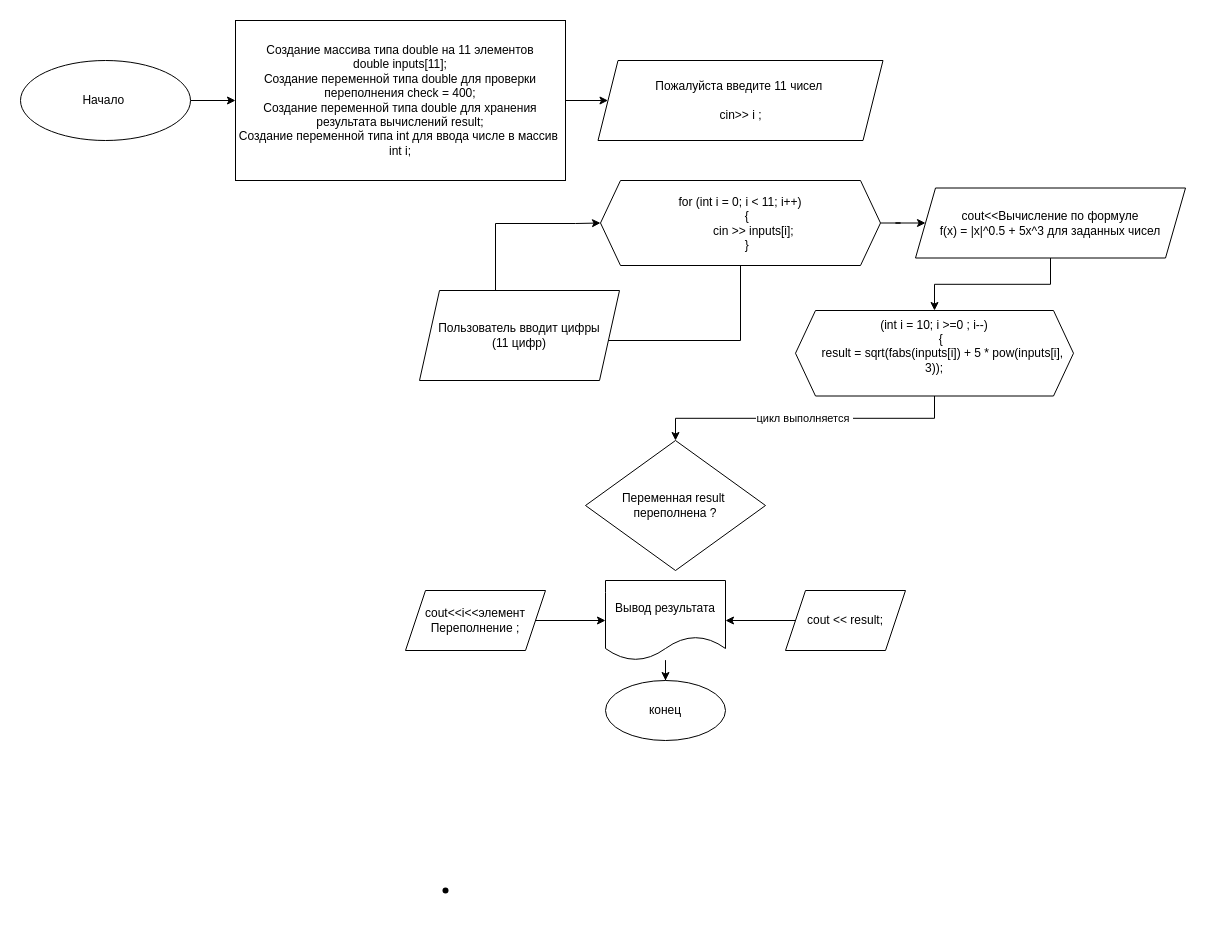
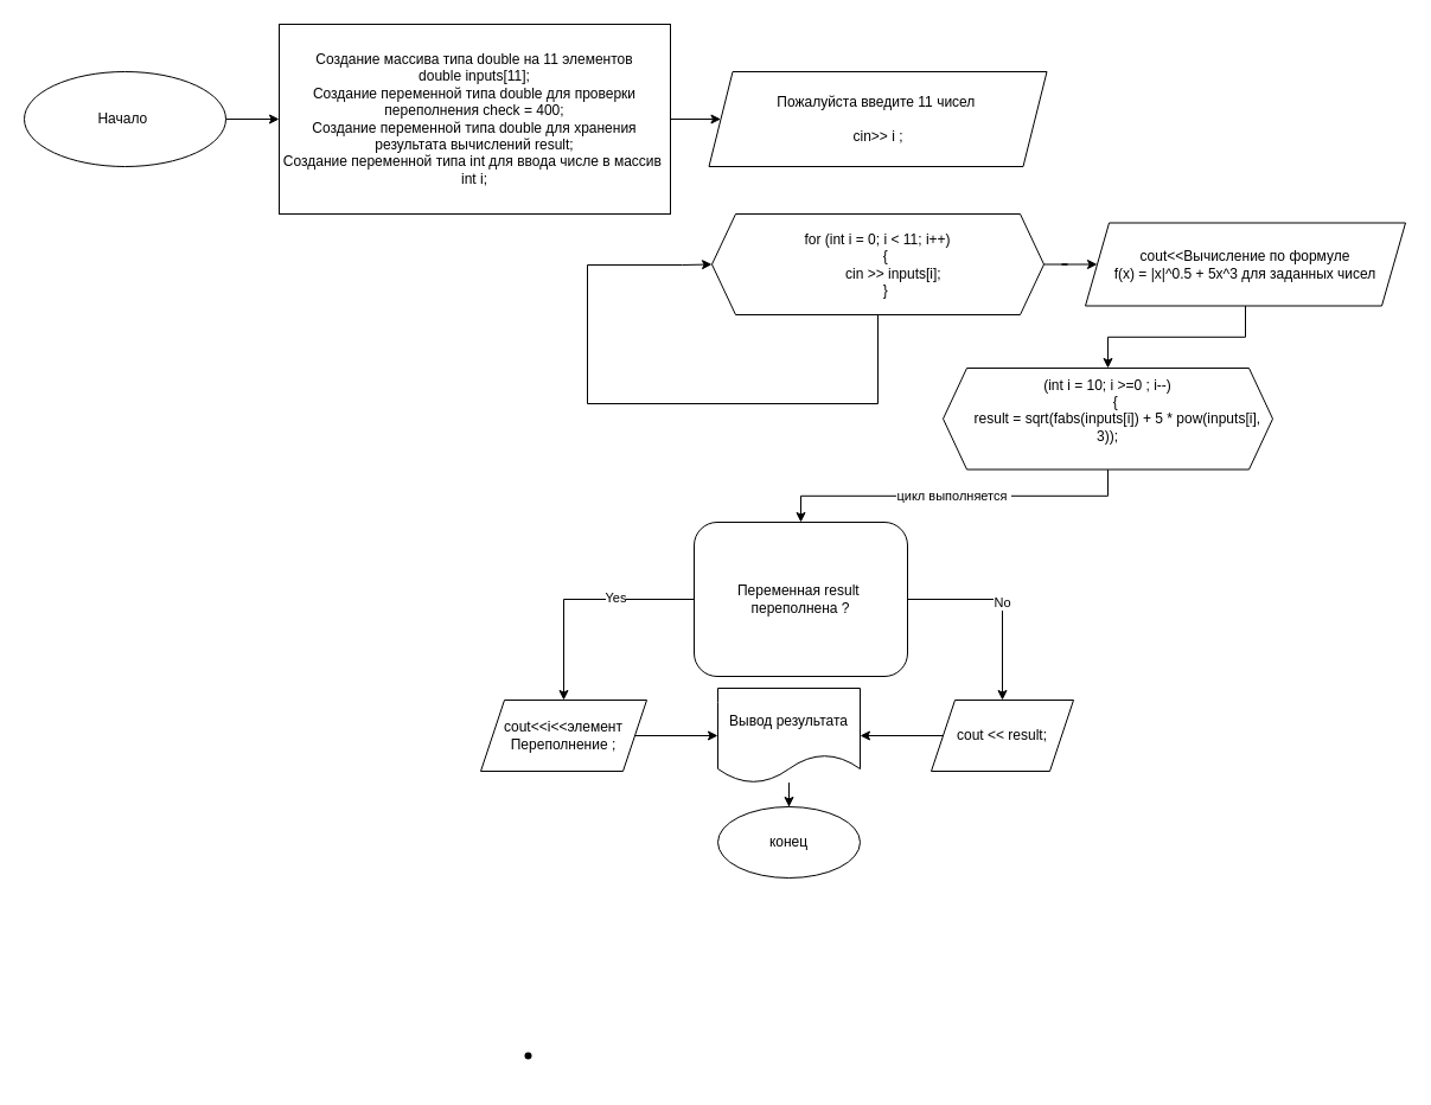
- <mxCell id="18" value="Пользователь вводит цифры&lt;br&gt;(11 цифр)" style="shape=parallelogram;perimeter=parallelogramPerimeter;whiteSpace=wrap;html=1;fixedSize=1;" vertex="1" parent="1"><mxGeometry x="419" y="290" width="200" height="90" as="geometry" /></mxCell>
+ <mxCell id="13" value="" style="edgeStyle=orthogonalEdgeStyle;rounded=0;orthogonalLoop=1;jettySize=auto;html=1;" edge="1" parent="1" source="16" target="20"><mxGeometry relative="1" as="geometry" /></mxCell>
+ <mxCell id="14" value="Yes" style="edgeLabel;html=1;align=center;verticalAlign=middle;resizable=0;points=[];" vertex="1" connectable="0" parent="13"><mxGeometry x="-0.317" y="-2" relative="1" as="geometry"><mxPoint as="offset" /></mxGeometry></mxCell>
- <mxCell id="16" value="Переменная result&amp;nbsp;&lt;br&gt;переполнена ?" style="rhombus;whiteSpace=wrap;html=1;" vertex="1" parent="1"><mxGeometry x="585" y="440" width="180" height="130" as="geometry" /></mxCell>
+ <mxCell id="16" value="Переменная result&amp;nbsp;&lt;br&gt;переполнена ?" style="whiteSpace=wrap;html=1;rounded=1;" vertex="1" parent="1"><mxGeometry x="585" y="440" width="180" height="130" as="geometry" /></mxCell>
+ <mxCell id="15" value="No" style="edgeStyle=orthogonalEdgeStyle;rounded=0;orthogonalLoop=1;jettySize=auto;html=1;" edge="1" parent="1" source="16" target="22"><mxGeometry relative="1" as="geometry" /></mxCell>
